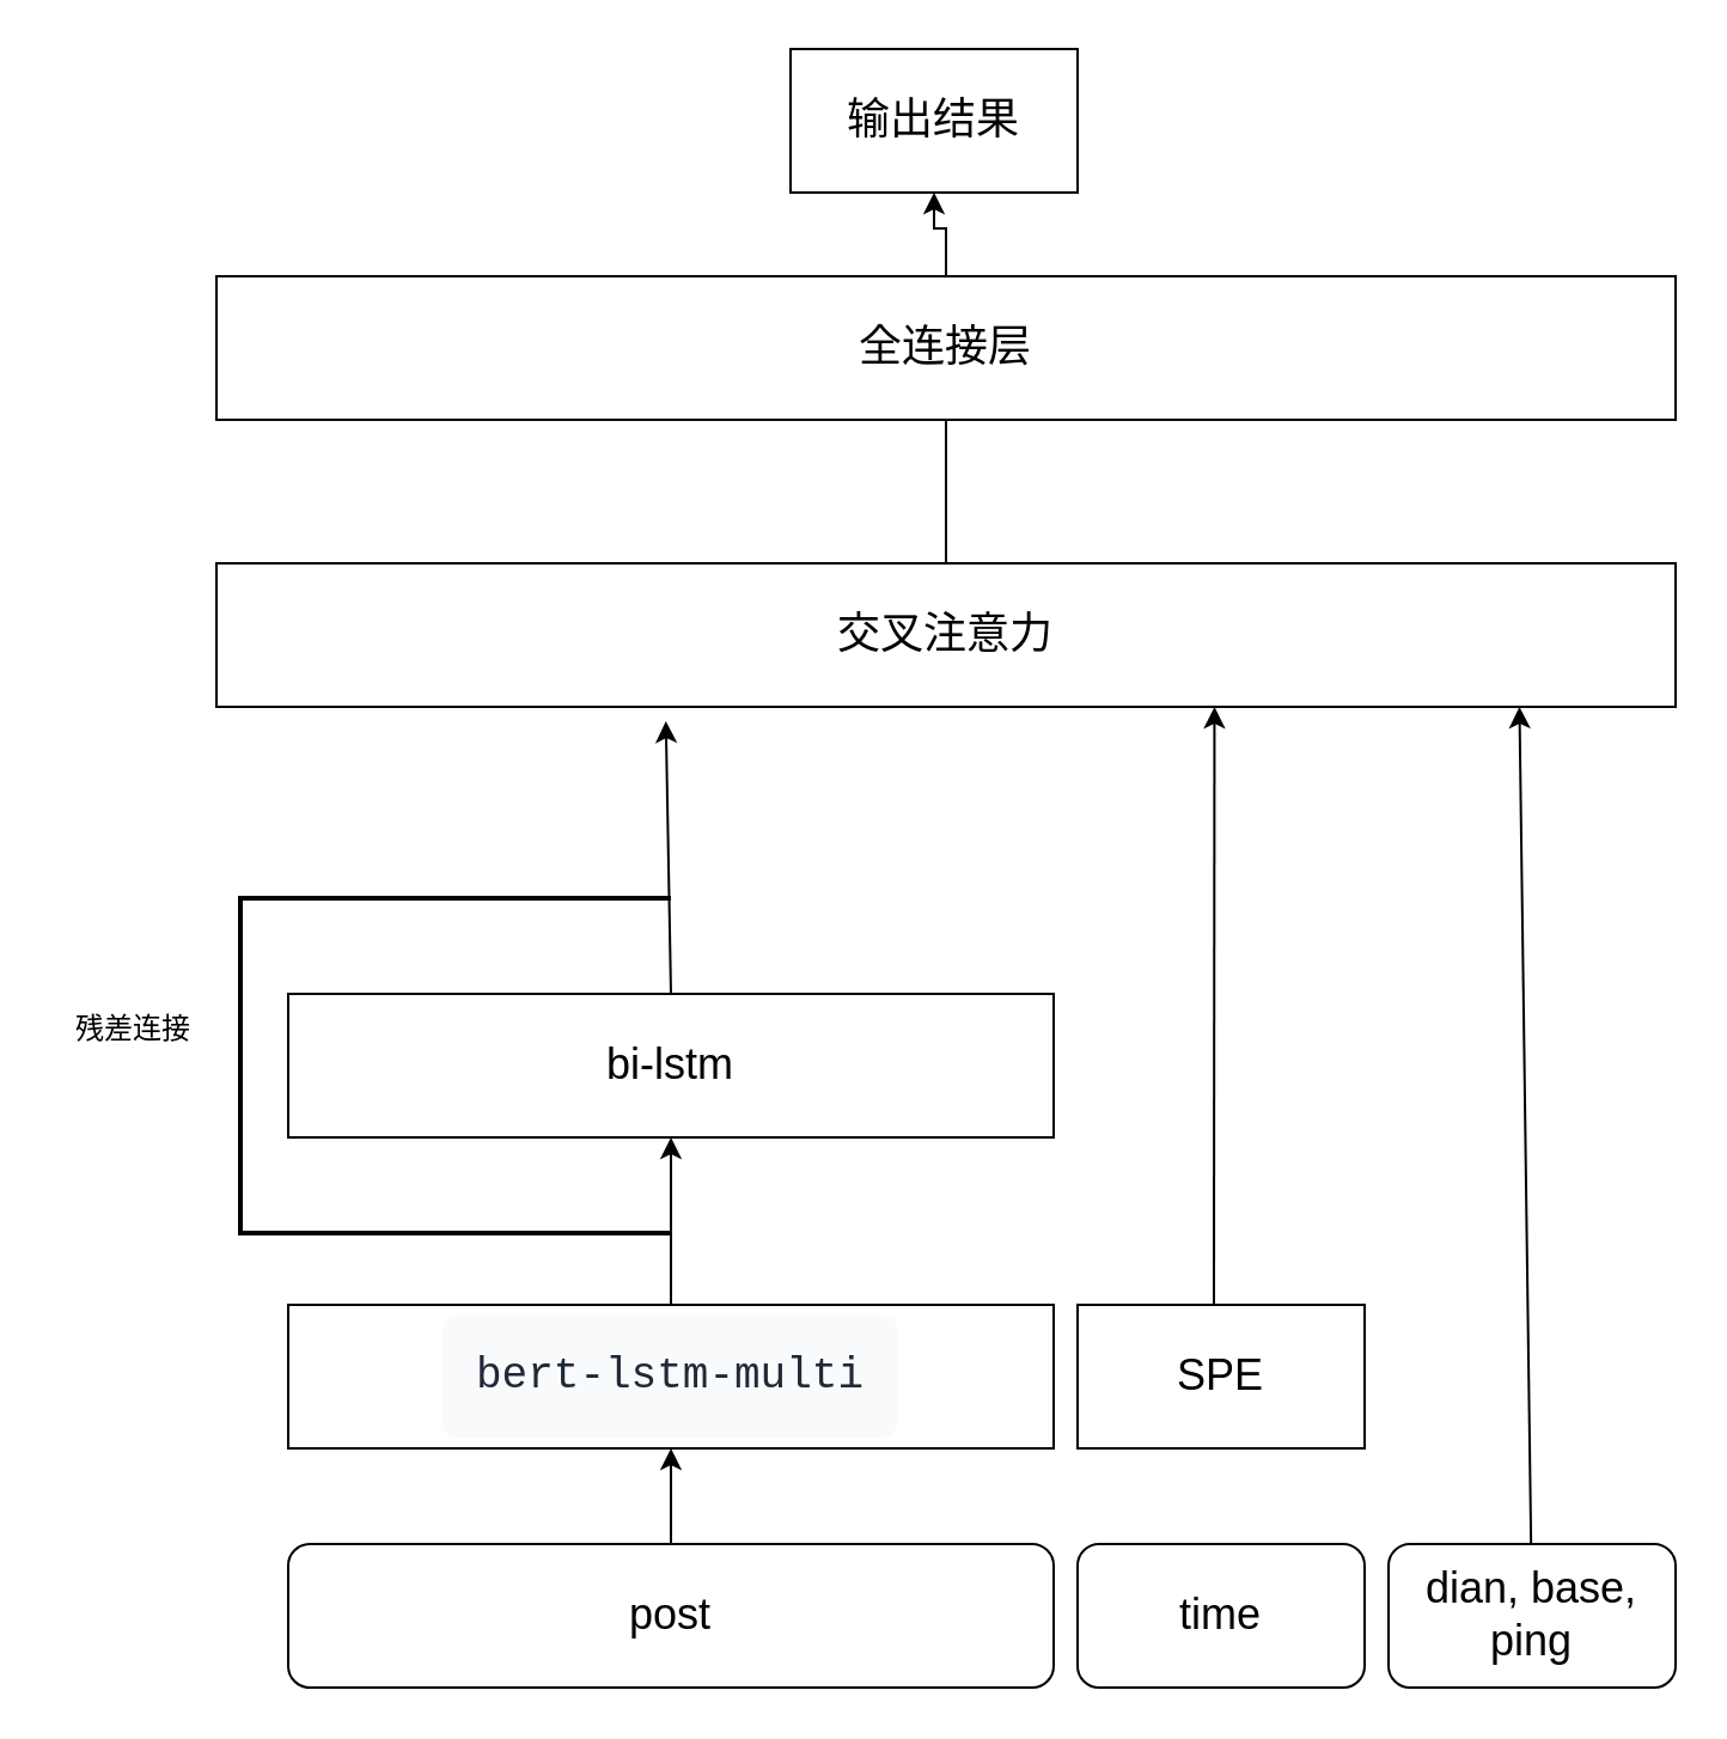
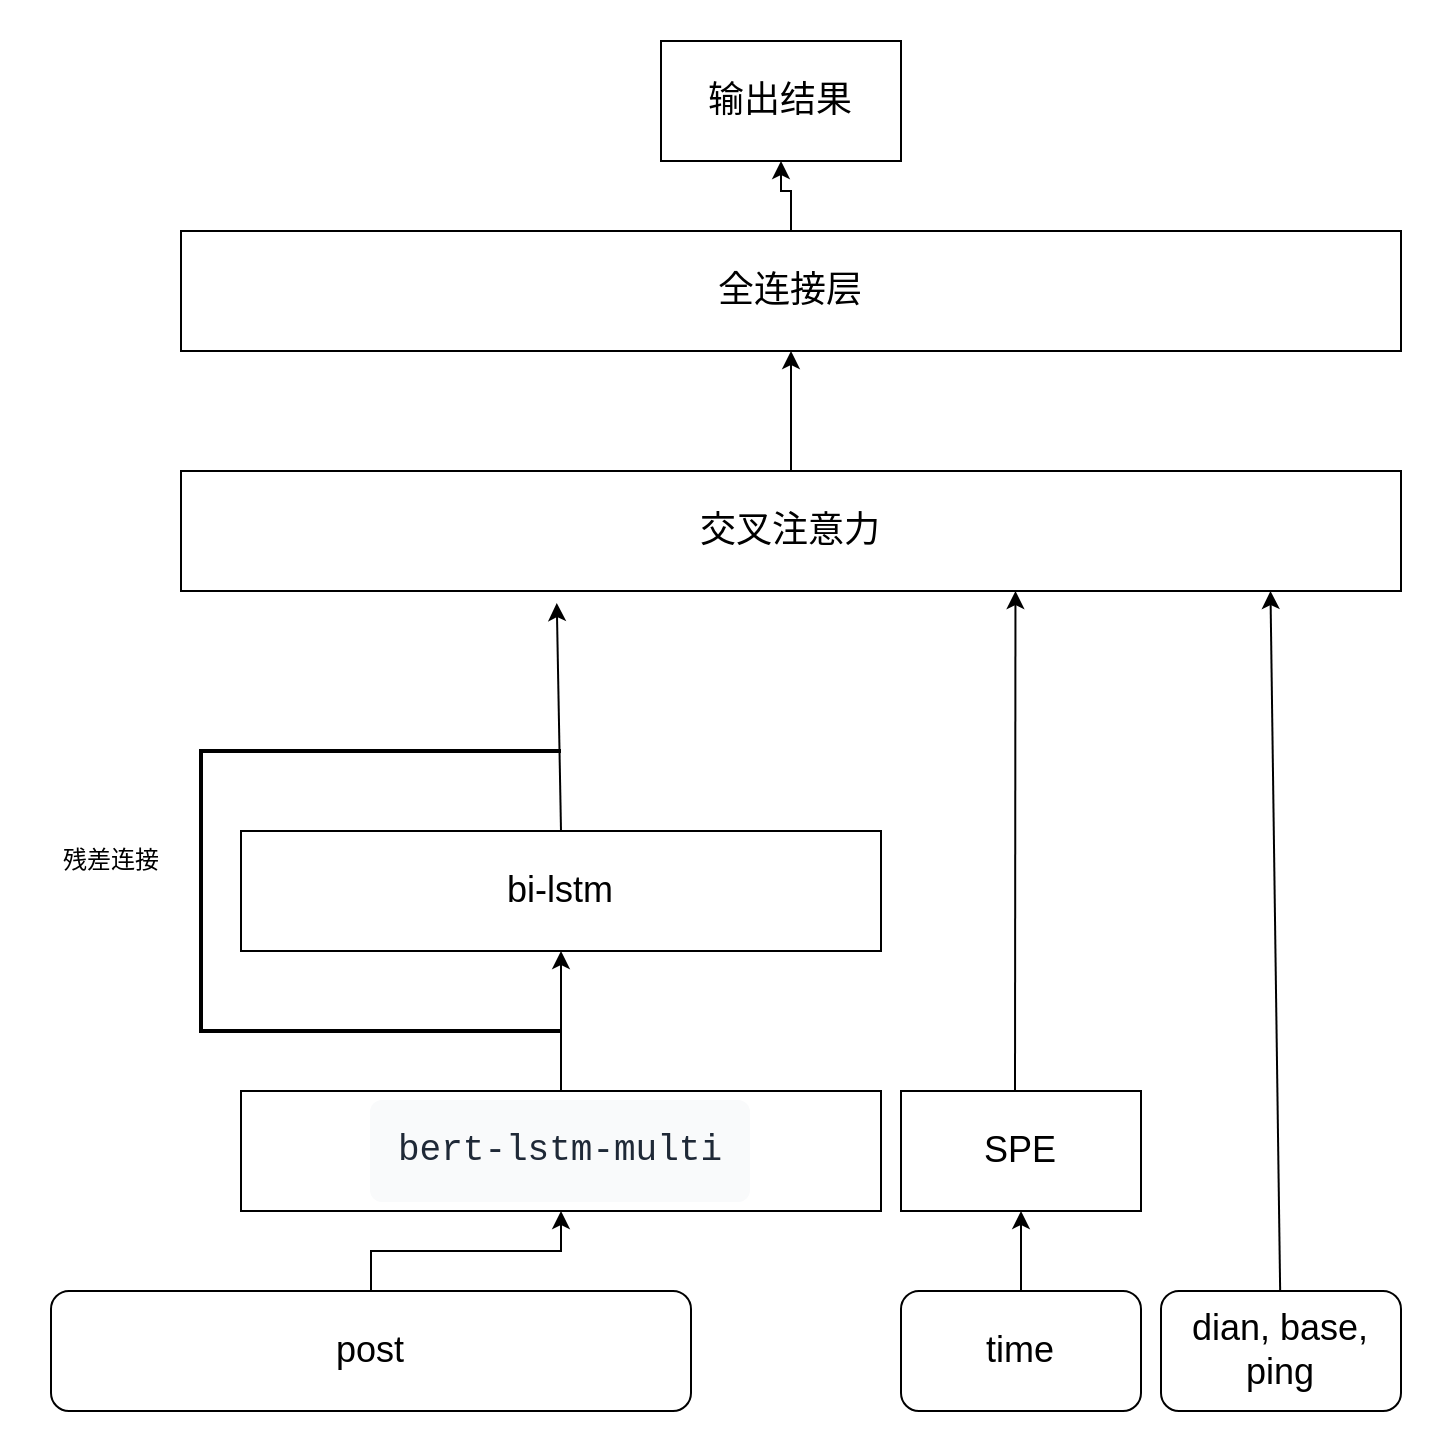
- <mxCell id="9" value="" style="edgeStyle=orthogonalEdgeStyle;rounded=0;orthogonalLoop=1;jettySize=auto;html=1;endArrow=none;" edge="1" parent="1" source="10" target="18"><mxGeometry relative="1" as="geometry" /></mxCell>
+ <mxCell id="9" value="" style="edgeStyle=orthogonalEdgeStyle;rounded=0;orthogonalLoop=1;jettySize=auto;html=1;" edge="1" parent="1" source="10" target="18"><mxGeometry relative="1" as="geometry" /></mxCell>
+ <mxCell id="4" value="" style="edgeStyle=orthogonalEdgeStyle;rounded=0;orthogonalLoop=1;jettySize=auto;html=1;" edge="1" parent="1" source="5" target="11"><mxGeometry relative="1" as="geometry" /></mxCell>
- <mxCell id="3" value="&lt;font style=&quot;font-size: 18px;&quot;&gt;post&lt;/font&gt;" style="rounded=1;whiteSpace=wrap;html=1;" vertex="1" parent="1"><mxGeometry x="120" y="645" width="320" height="60" as="geometry" /></mxCell>
+ <mxCell id="3" value="&lt;font style=&quot;font-size: 18px;&quot;&gt;post&lt;/font&gt;" style="rounded=1;whiteSpace=wrap;html=1;" vertex="1" parent="1"><mxGeometry x="25" y="645" width="320" height="60" as="geometry" /></mxCell>
